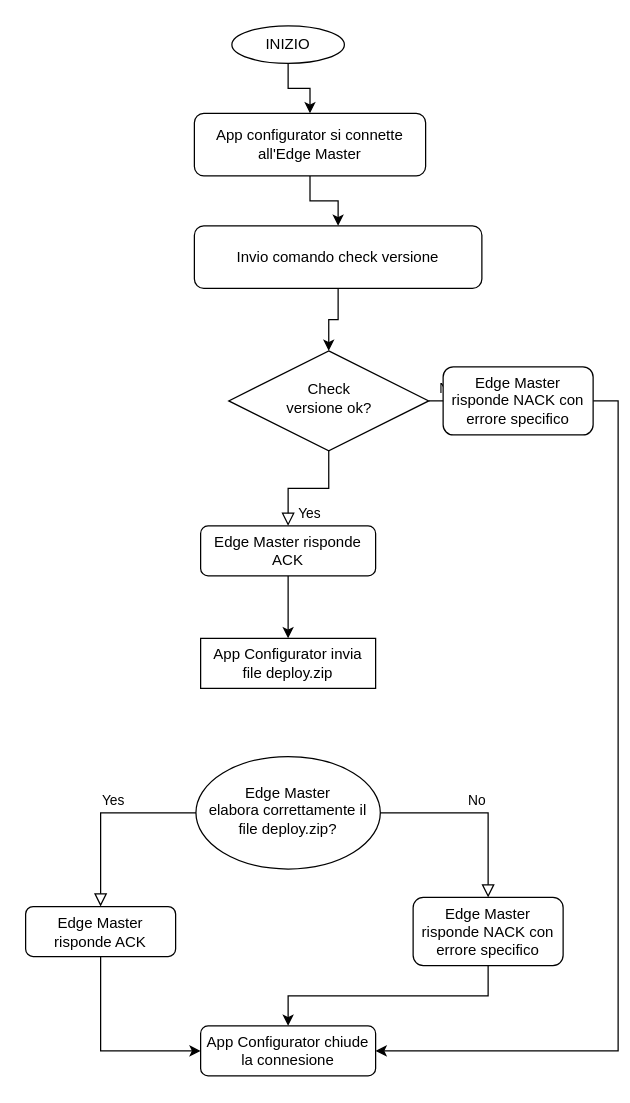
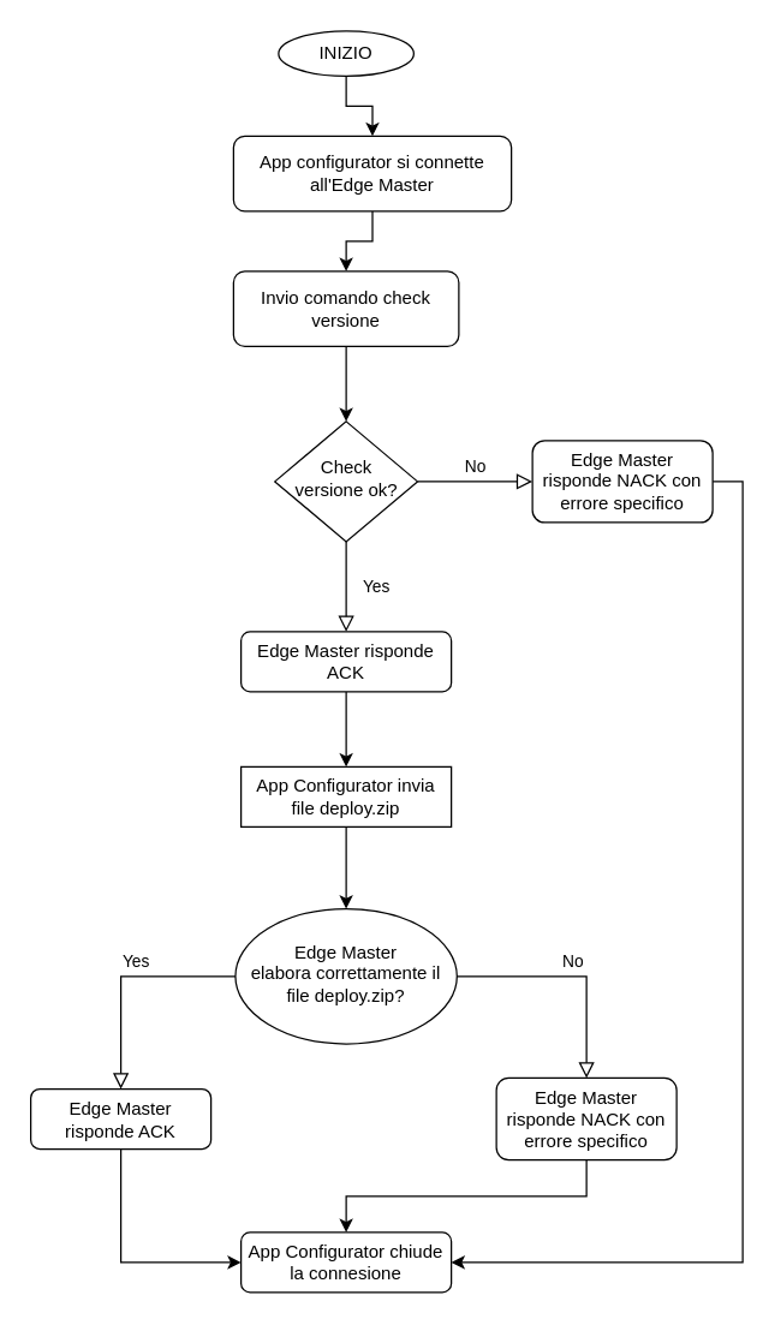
- <mxCell id="9" value="Invio comando check versione" style="rounded=1;whiteSpace=wrap;html=1;fontSize=12;glass=0;strokeWidth=1;shadow=0;" parent="1" vertex="1"><mxGeometry x="155" y="180" width="230" height="50" as="geometry" /></mxCell>
+ <mxCell id="9" value="Invio comando check versione" style="rounded=1;whiteSpace=wrap;html=1;fontSize=12;glass=0;strokeWidth=1;shadow=0;" parent="1" vertex="1"><mxGeometry x="155" y="180" width="150" height="50" as="geometry" /></mxCell>
- <mxCell id="5" value="Check &lt;br&gt;versione ok?" style="rhombus;whiteSpace=wrap;html=1;shadow=0;fontFamily=Helvetica;fontSize=12;align=center;strokeWidth=1;spacing=6;spacingTop=-4;" parent="1" vertex="1"><mxGeometry x="182.5" y="280" width="160" height="80" as="geometry" /></mxCell>
+ <mxCell id="5" value="Check &lt;br&gt;versione ok?" style="rhombus;whiteSpace=wrap;html=1;shadow=0;fontFamily=Helvetica;fontSize=12;align=center;strokeWidth=1;spacing=6;spacingTop=-4;" parent="1" vertex="1"><mxGeometry x="182.5" y="280" width="95" height="80" as="geometry" /></mxCell>
+ <mxCell id="10" style="edgeStyle=orthogonalEdgeStyle;rounded=0;orthogonalLoop=1;jettySize=auto;html=1;exitX=0.5;exitY=1;exitDx=0;exitDy=0;entryX=0.5;entryY=0;entryDx=0;entryDy=0;" parent="1" source="11" target="15" edge="1"><mxGeometry relative="1" as="geometry"><mxPoint x="230" y="640" as="targetPoint" /></mxGeometry></mxCell>
